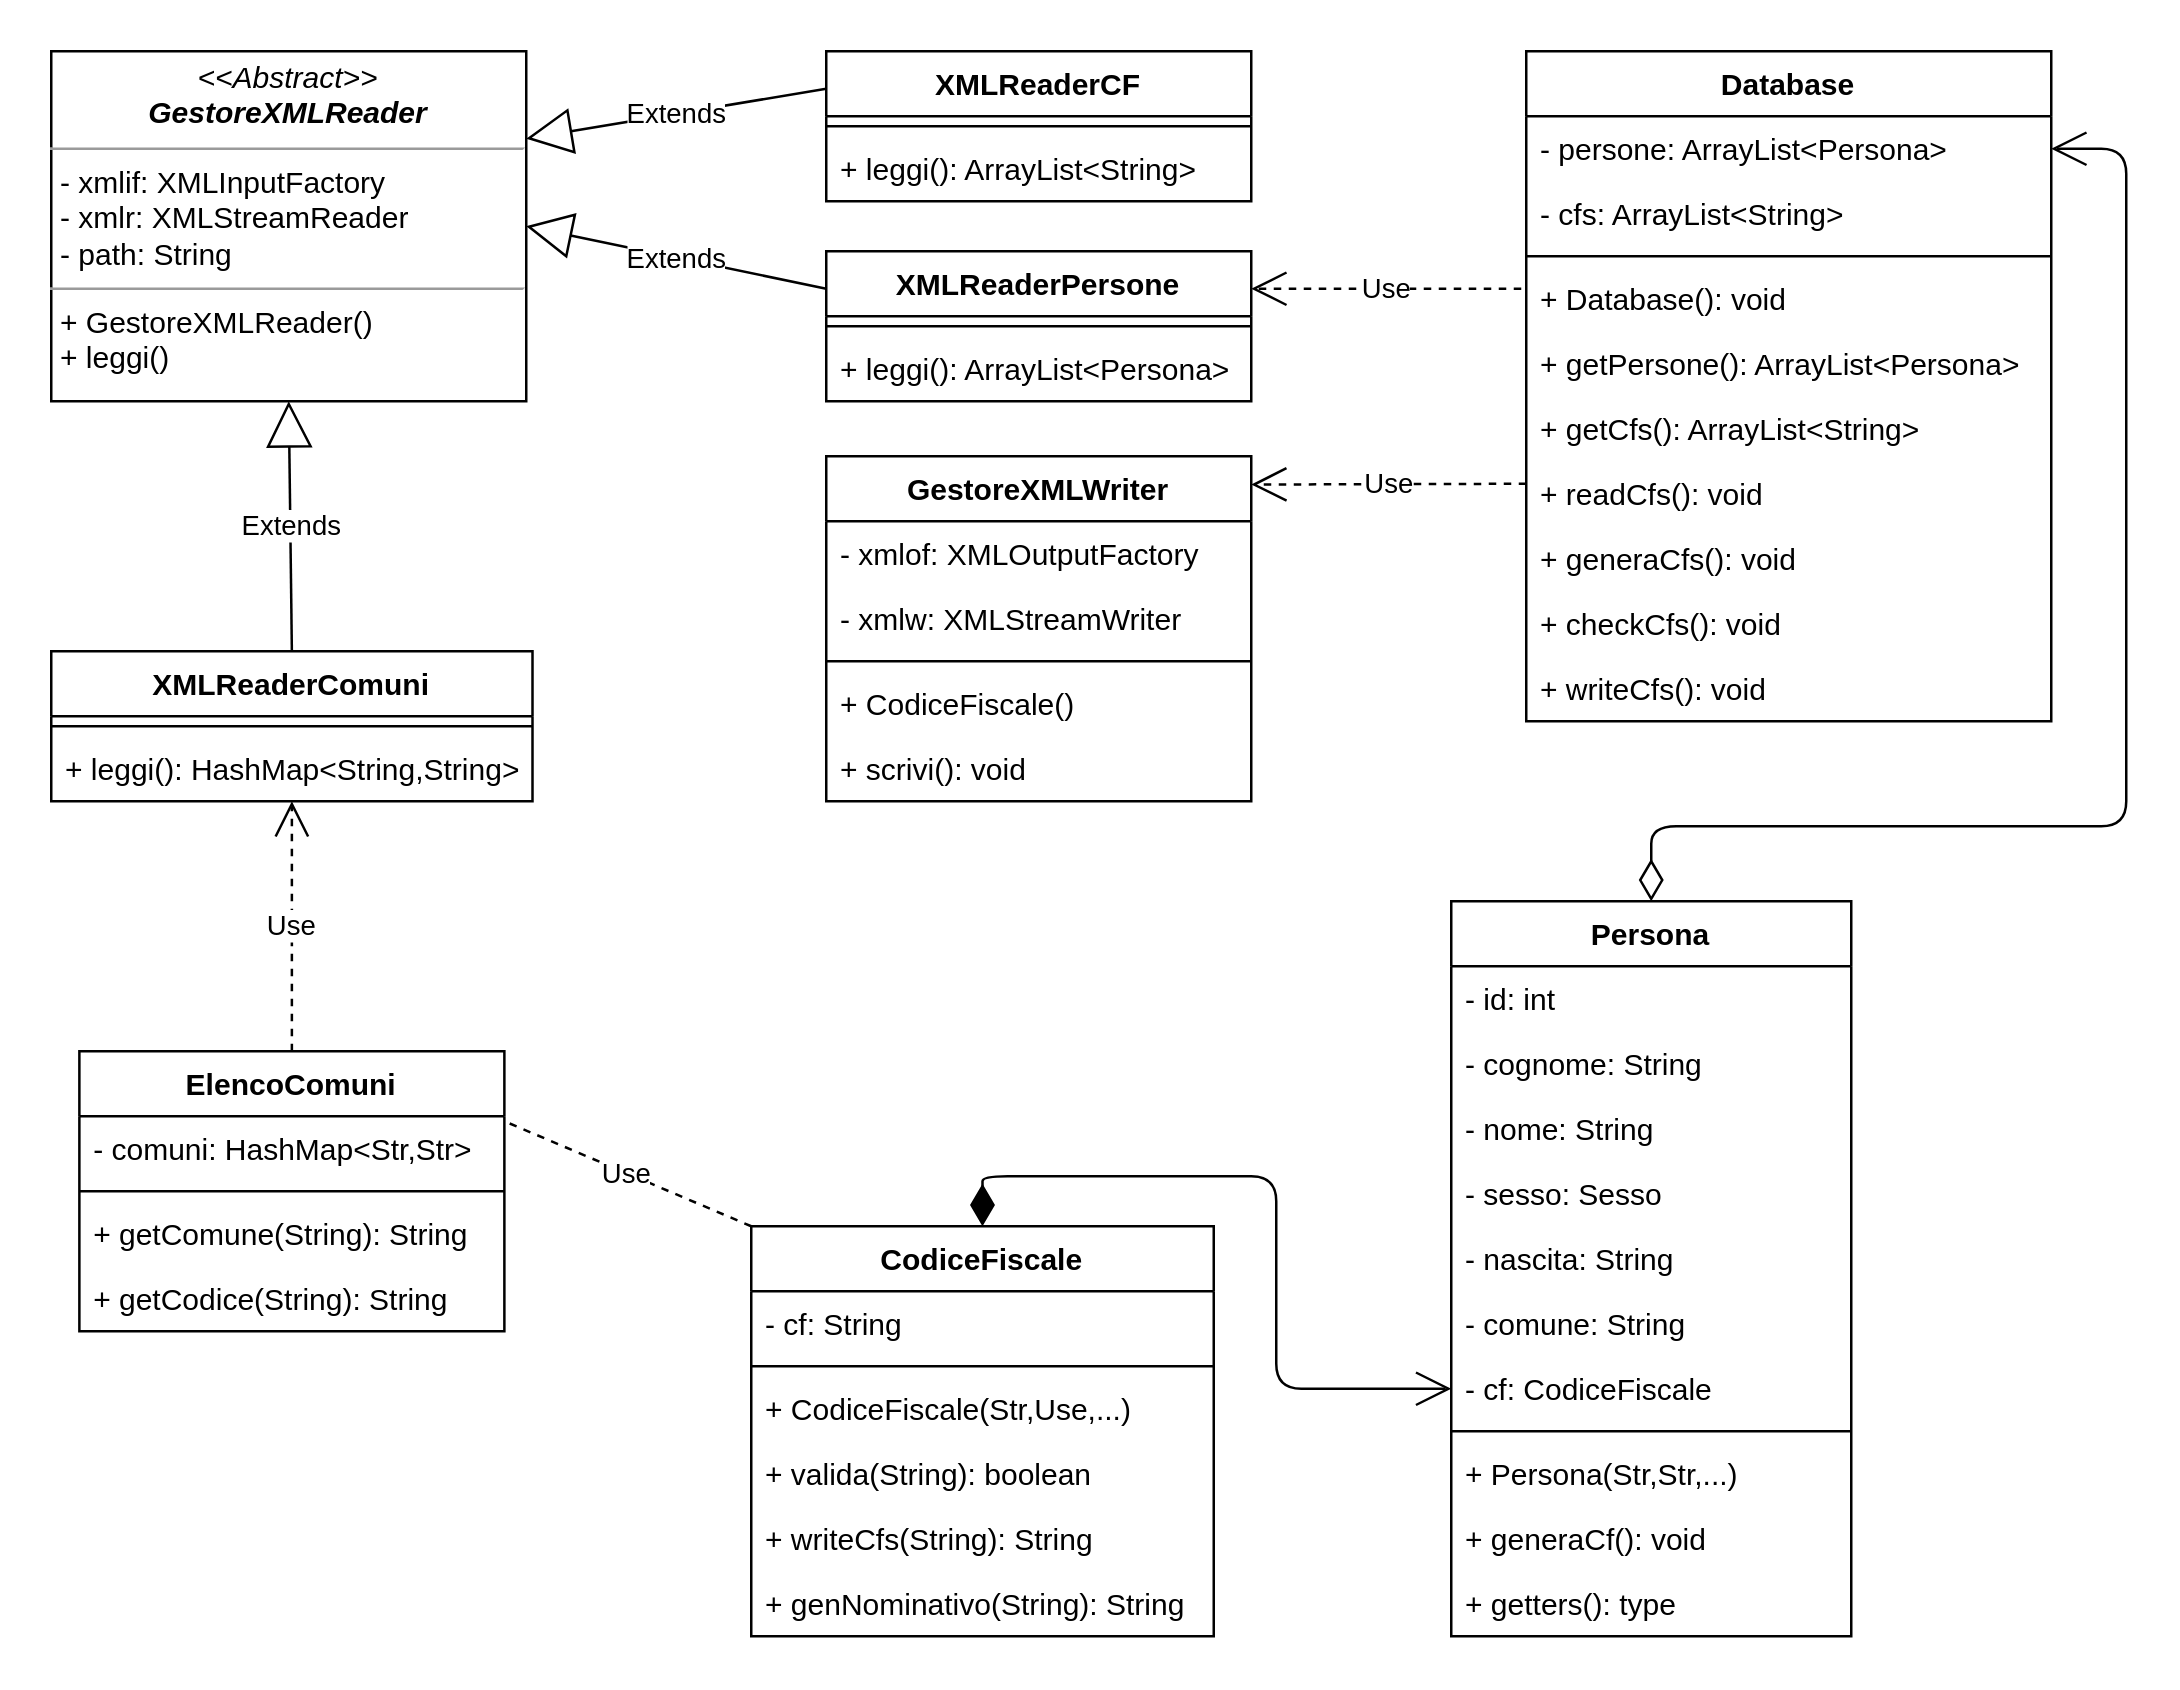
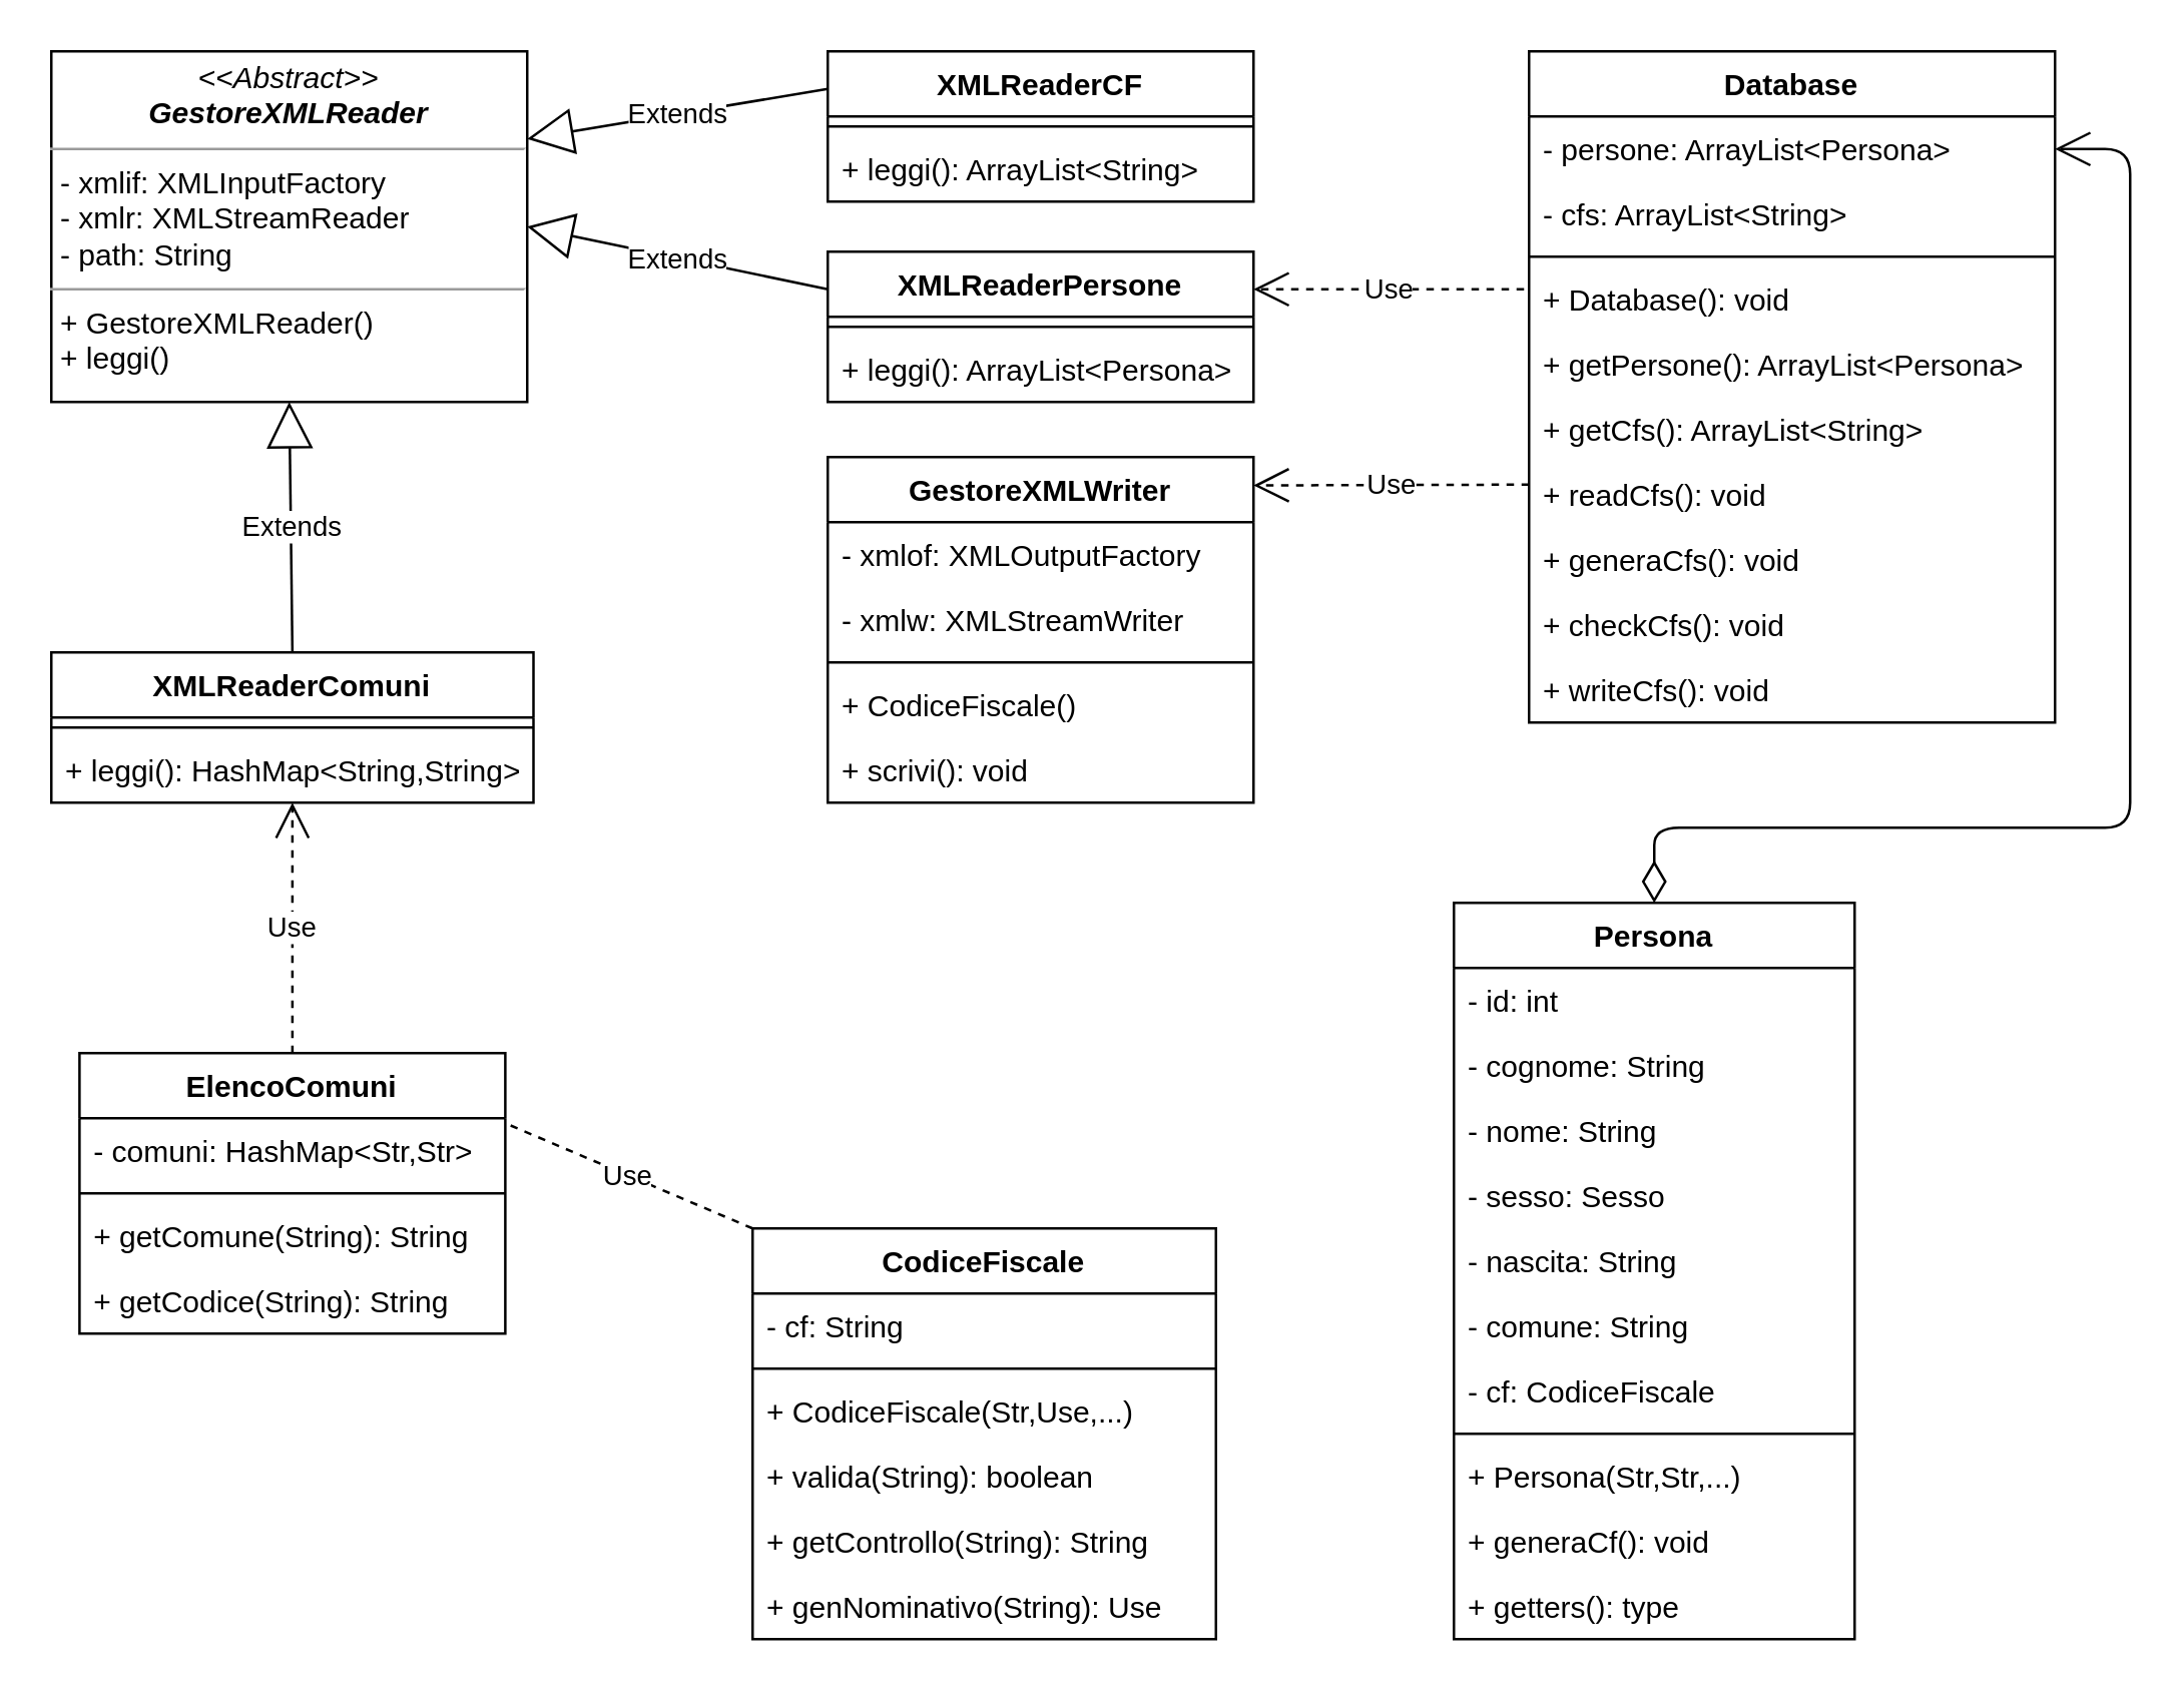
- <mxCell id="53" value="" style="endArrow=open;html=1;endSize=12;startArrow=diamondThin;startSize=14;startFill=1;edgeStyle=orthogonalEdgeStyle;align=left;verticalAlign=bottom;exitX=0.5;exitY=0;exitDx=0;exitDy=0;entryX=0;entryY=0.5;entryDx=0;entryDy=0;" edge="1" parent="1" source="18" target="48"><mxGeometry x="-0.886" y="-39" relative="1" as="geometry"><mxPoint x="310" y="430" as="sourcePoint" /><mxPoint x="470" y="430" as="targetPoint" /><Array as="points"><mxPoint x="393" y="470" /><mxPoint x="510" y="470" /><mxPoint x="510" y="555" /></Array><mxPoint as="offset" /></mxGeometry></mxCell>
- <mxCell id="23" value="+ writeCfs(String): String" style="text;strokeColor=none;fillColor=none;align=left;verticalAlign=top;spacingLeft=4;spacingRight=4;overflow=hidden;rotatable=0;points=[[0,0.5],[1,0.5]];portConstraint=eastwest;" vertex="1" parent="18"><mxGeometry y="112" width="185" height="26" as="geometry" /></mxCell>
+ <mxCell id="23" value="+ getControllo(String): String" style="text;strokeColor=none;fillColor=none;align=left;verticalAlign=top;spacingLeft=4;spacingRight=4;overflow=hidden;rotatable=0;points=[[0,0.5],[1,0.5]];portConstraint=eastwest;" vertex="1" parent="18"><mxGeometry y="112" width="185" height="26" as="geometry" /></mxCell>
- <mxCell id="24" value="+ genNominativo(String): String" style="text;strokeColor=none;fillColor=none;align=left;verticalAlign=top;spacingLeft=4;spacingRight=4;overflow=hidden;rotatable=0;points=[[0,0.5],[1,0.5]];portConstraint=eastwest;" vertex="1" parent="18"><mxGeometry y="138" width="185" height="26" as="geometry" /></mxCell>
+ <mxCell id="24" value="+ genNominativo(String): Use" style="text;strokeColor=none;fillColor=none;align=left;verticalAlign=top;spacingLeft=4;spacingRight=4;overflow=hidden;rotatable=0;points=[[0,0.5],[1,0.5]];portConstraint=eastwest;" vertex="1" parent="18"><mxGeometry y="138" width="185" height="26" as="geometry" /></mxCell>
